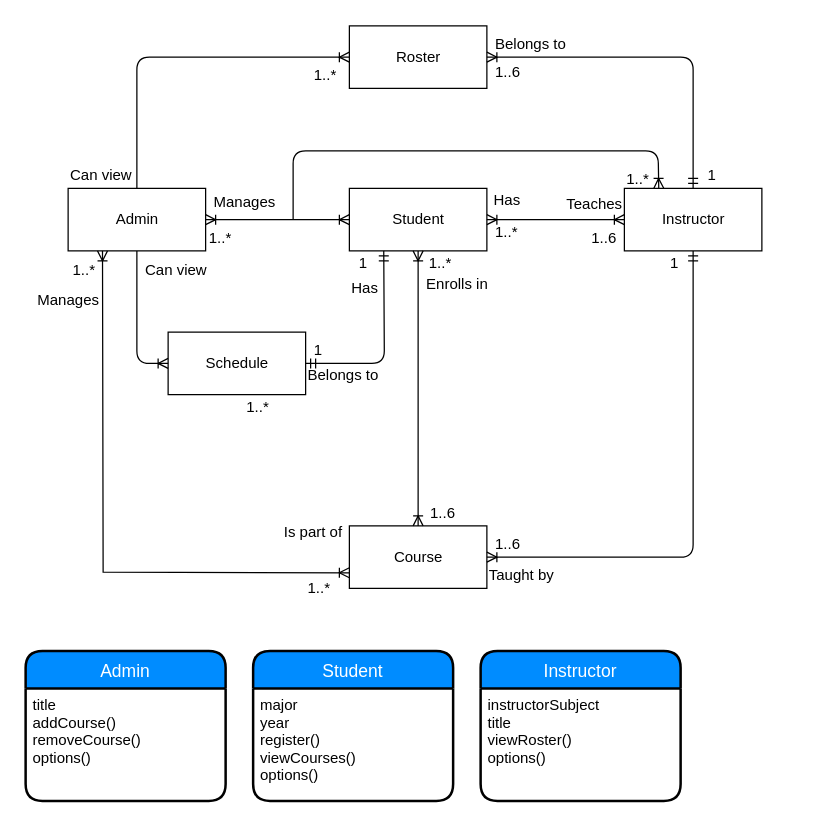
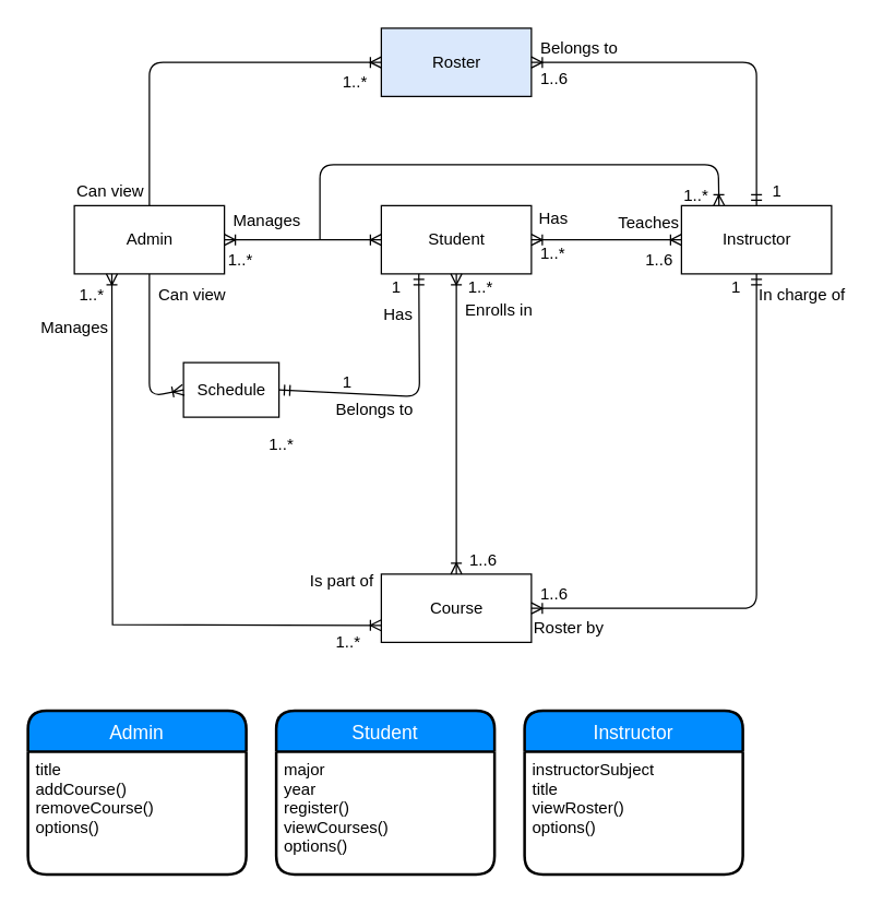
- <mxCell id="18" value="Roster&lt;br&gt;" style="html=1;" parent="1" vertex="1"><mxGeometry x="279" y="20" width="110" height="50" as="geometry" /></mxCell>
+ <mxCell id="18" value="Roster&lt;br&gt;" style="html=1;fillColor=#dae8fc;" parent="1" vertex="1"><mxGeometry x="279" y="20" width="110" height="50" as="geometry" /></mxCell>
+ <mxCell id="12" value="In charge of" style="text;html=1;resizable=0;points=[];autosize=1;align=left;verticalAlign=top;spacingTop=-4;" parent="1" vertex="1"><mxGeometry x="554" y="206" width="80" height="20" as="geometry" /></mxCell>
- <mxCell id="26" value="Schedule" style="html=1;" parent="1" vertex="1"><mxGeometry x="134" y="265" width="110" height="50" as="geometry" /></mxCell>
+ <mxCell id="26" value="Schedule" style="html=1;" parent="1" vertex="1"><mxGeometry x="134" y="265" width="70" height="40" as="geometry" /></mxCell>
- <mxCell id="11" value="Taught by" style="text;html=1;resizable=0;points=[];autosize=1;align=left;verticalAlign=top;spacingTop=-4;" parent="1" vertex="1"><mxGeometry x="389" y="450" width="70" height="20" as="geometry" /></mxCell>
+ <mxCell id="11" value="Roster by" style="text;html=1;resizable=0;points=[];autosize=1;align=left;verticalAlign=top;spacingTop=-4;" parent="1" vertex="1"><mxGeometry x="389" y="450" width="70" height="20" as="geometry" /></mxCell>
